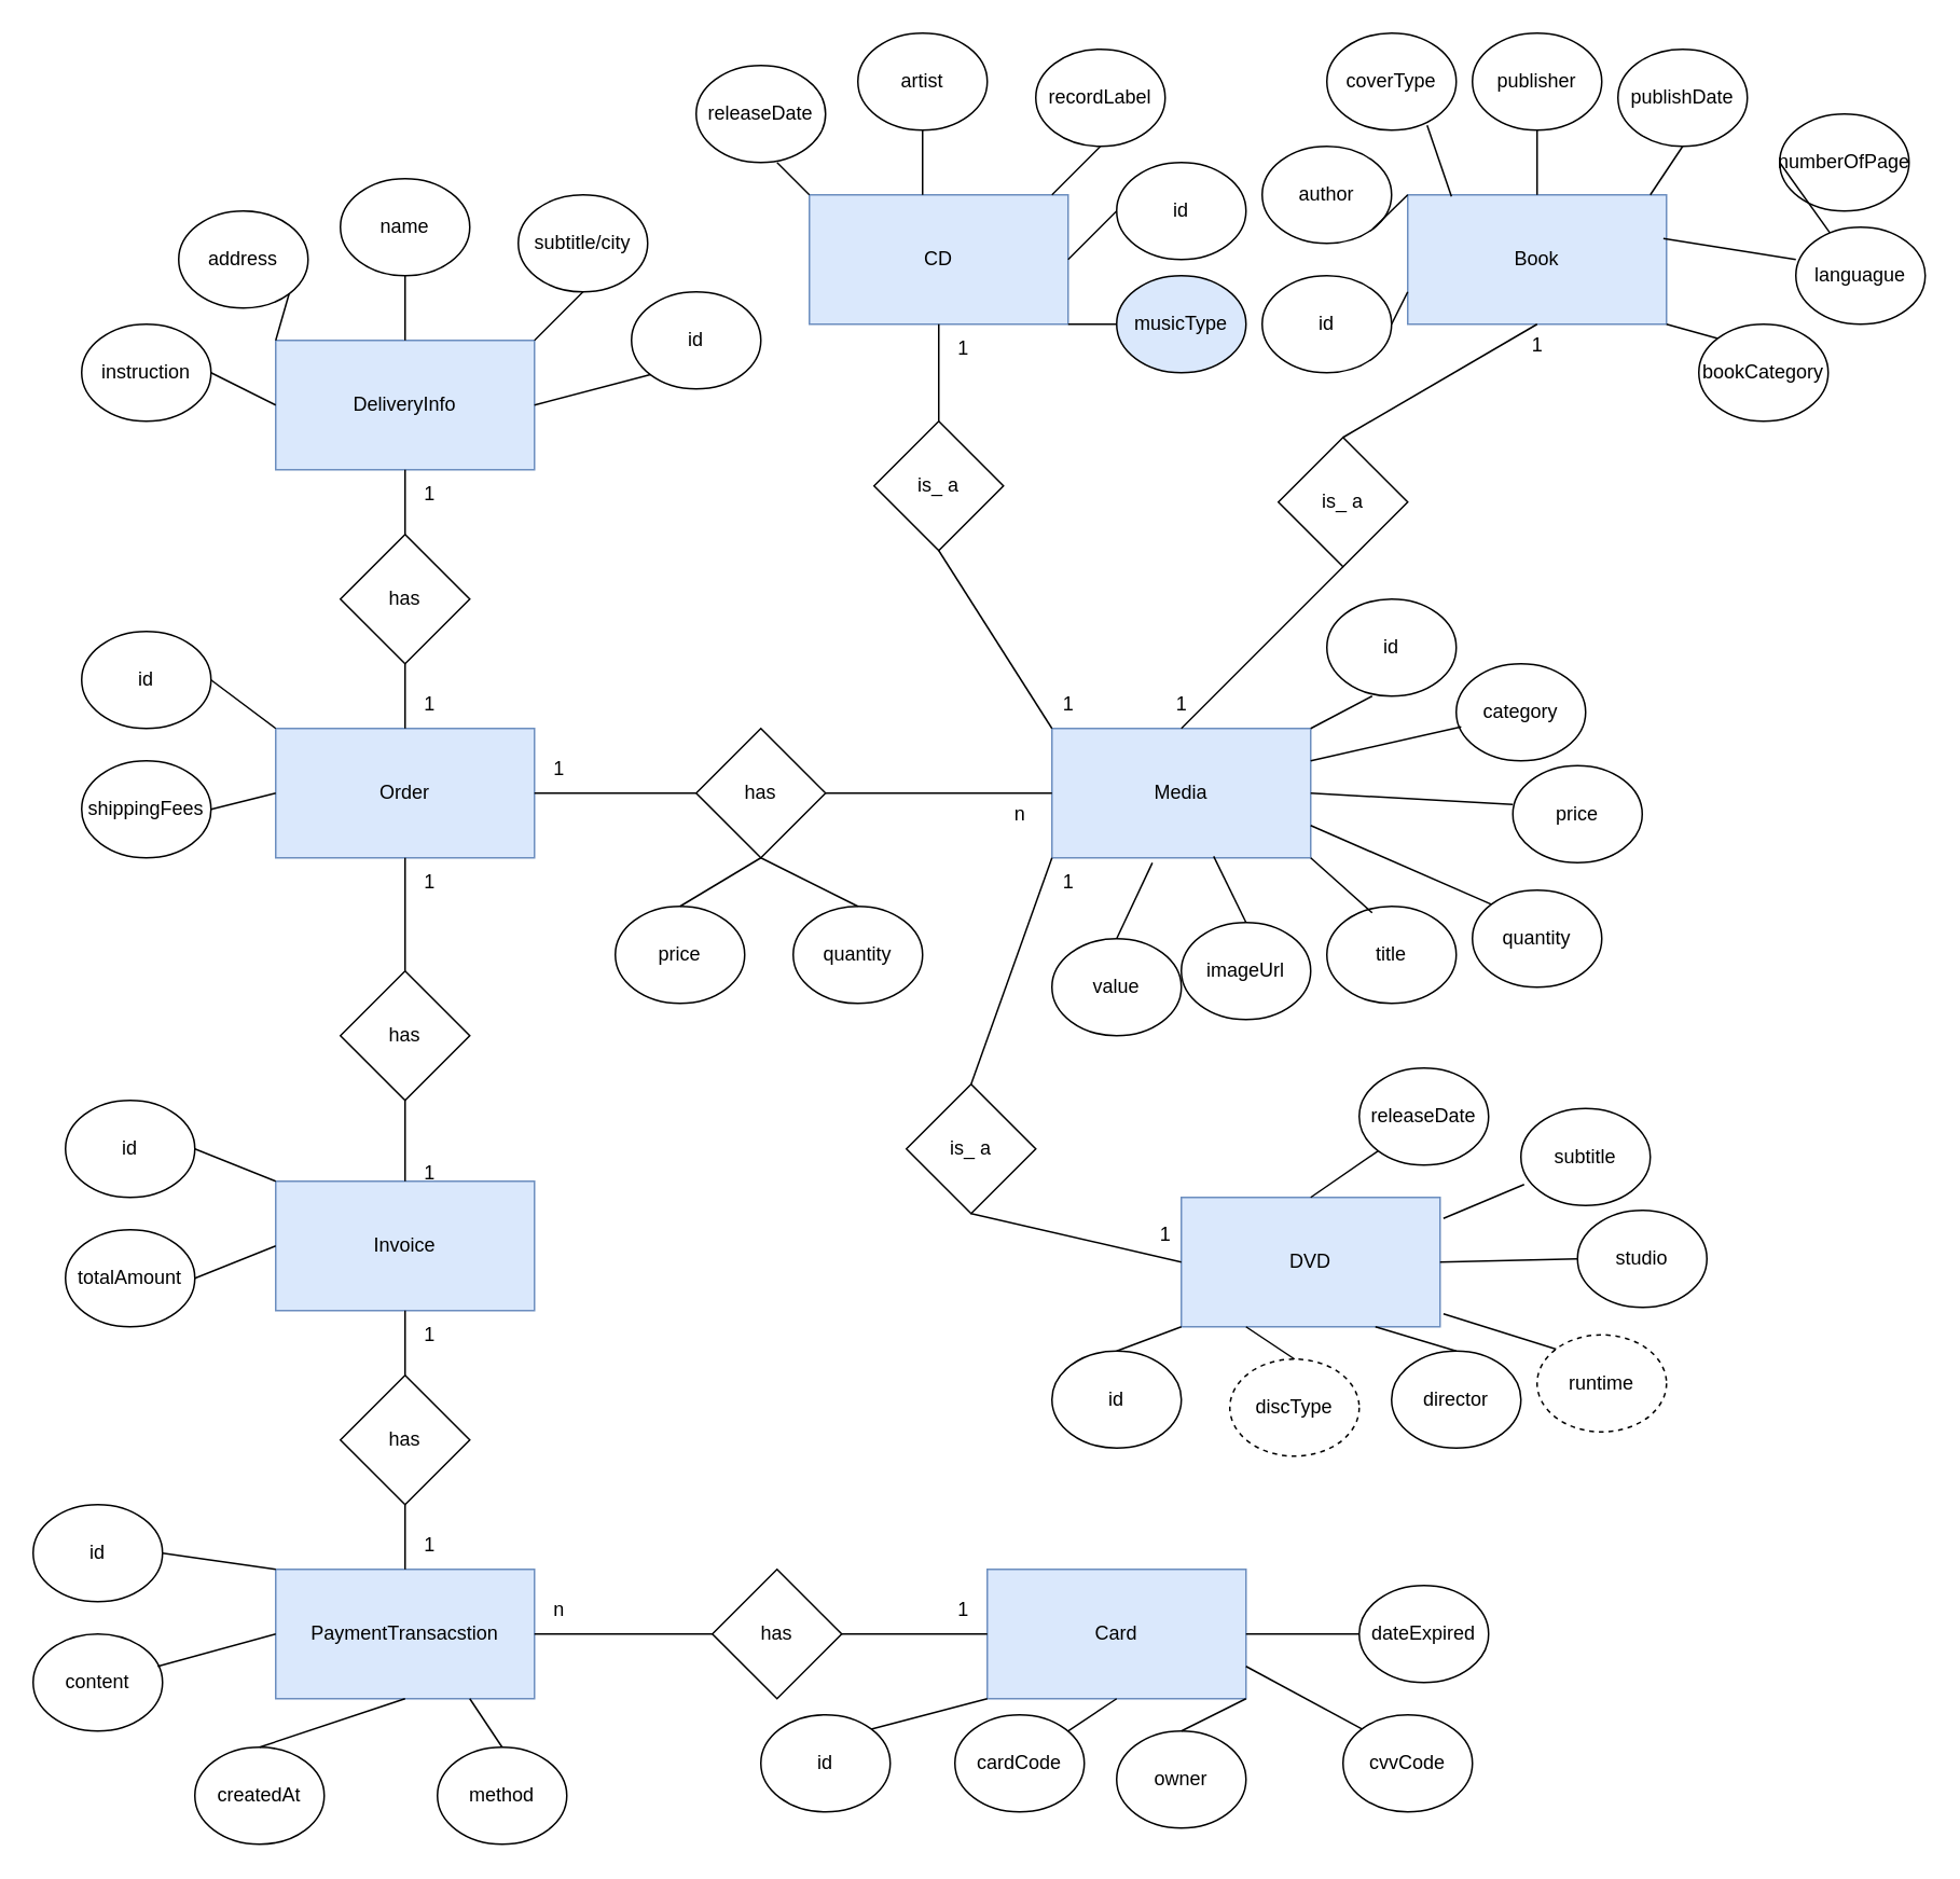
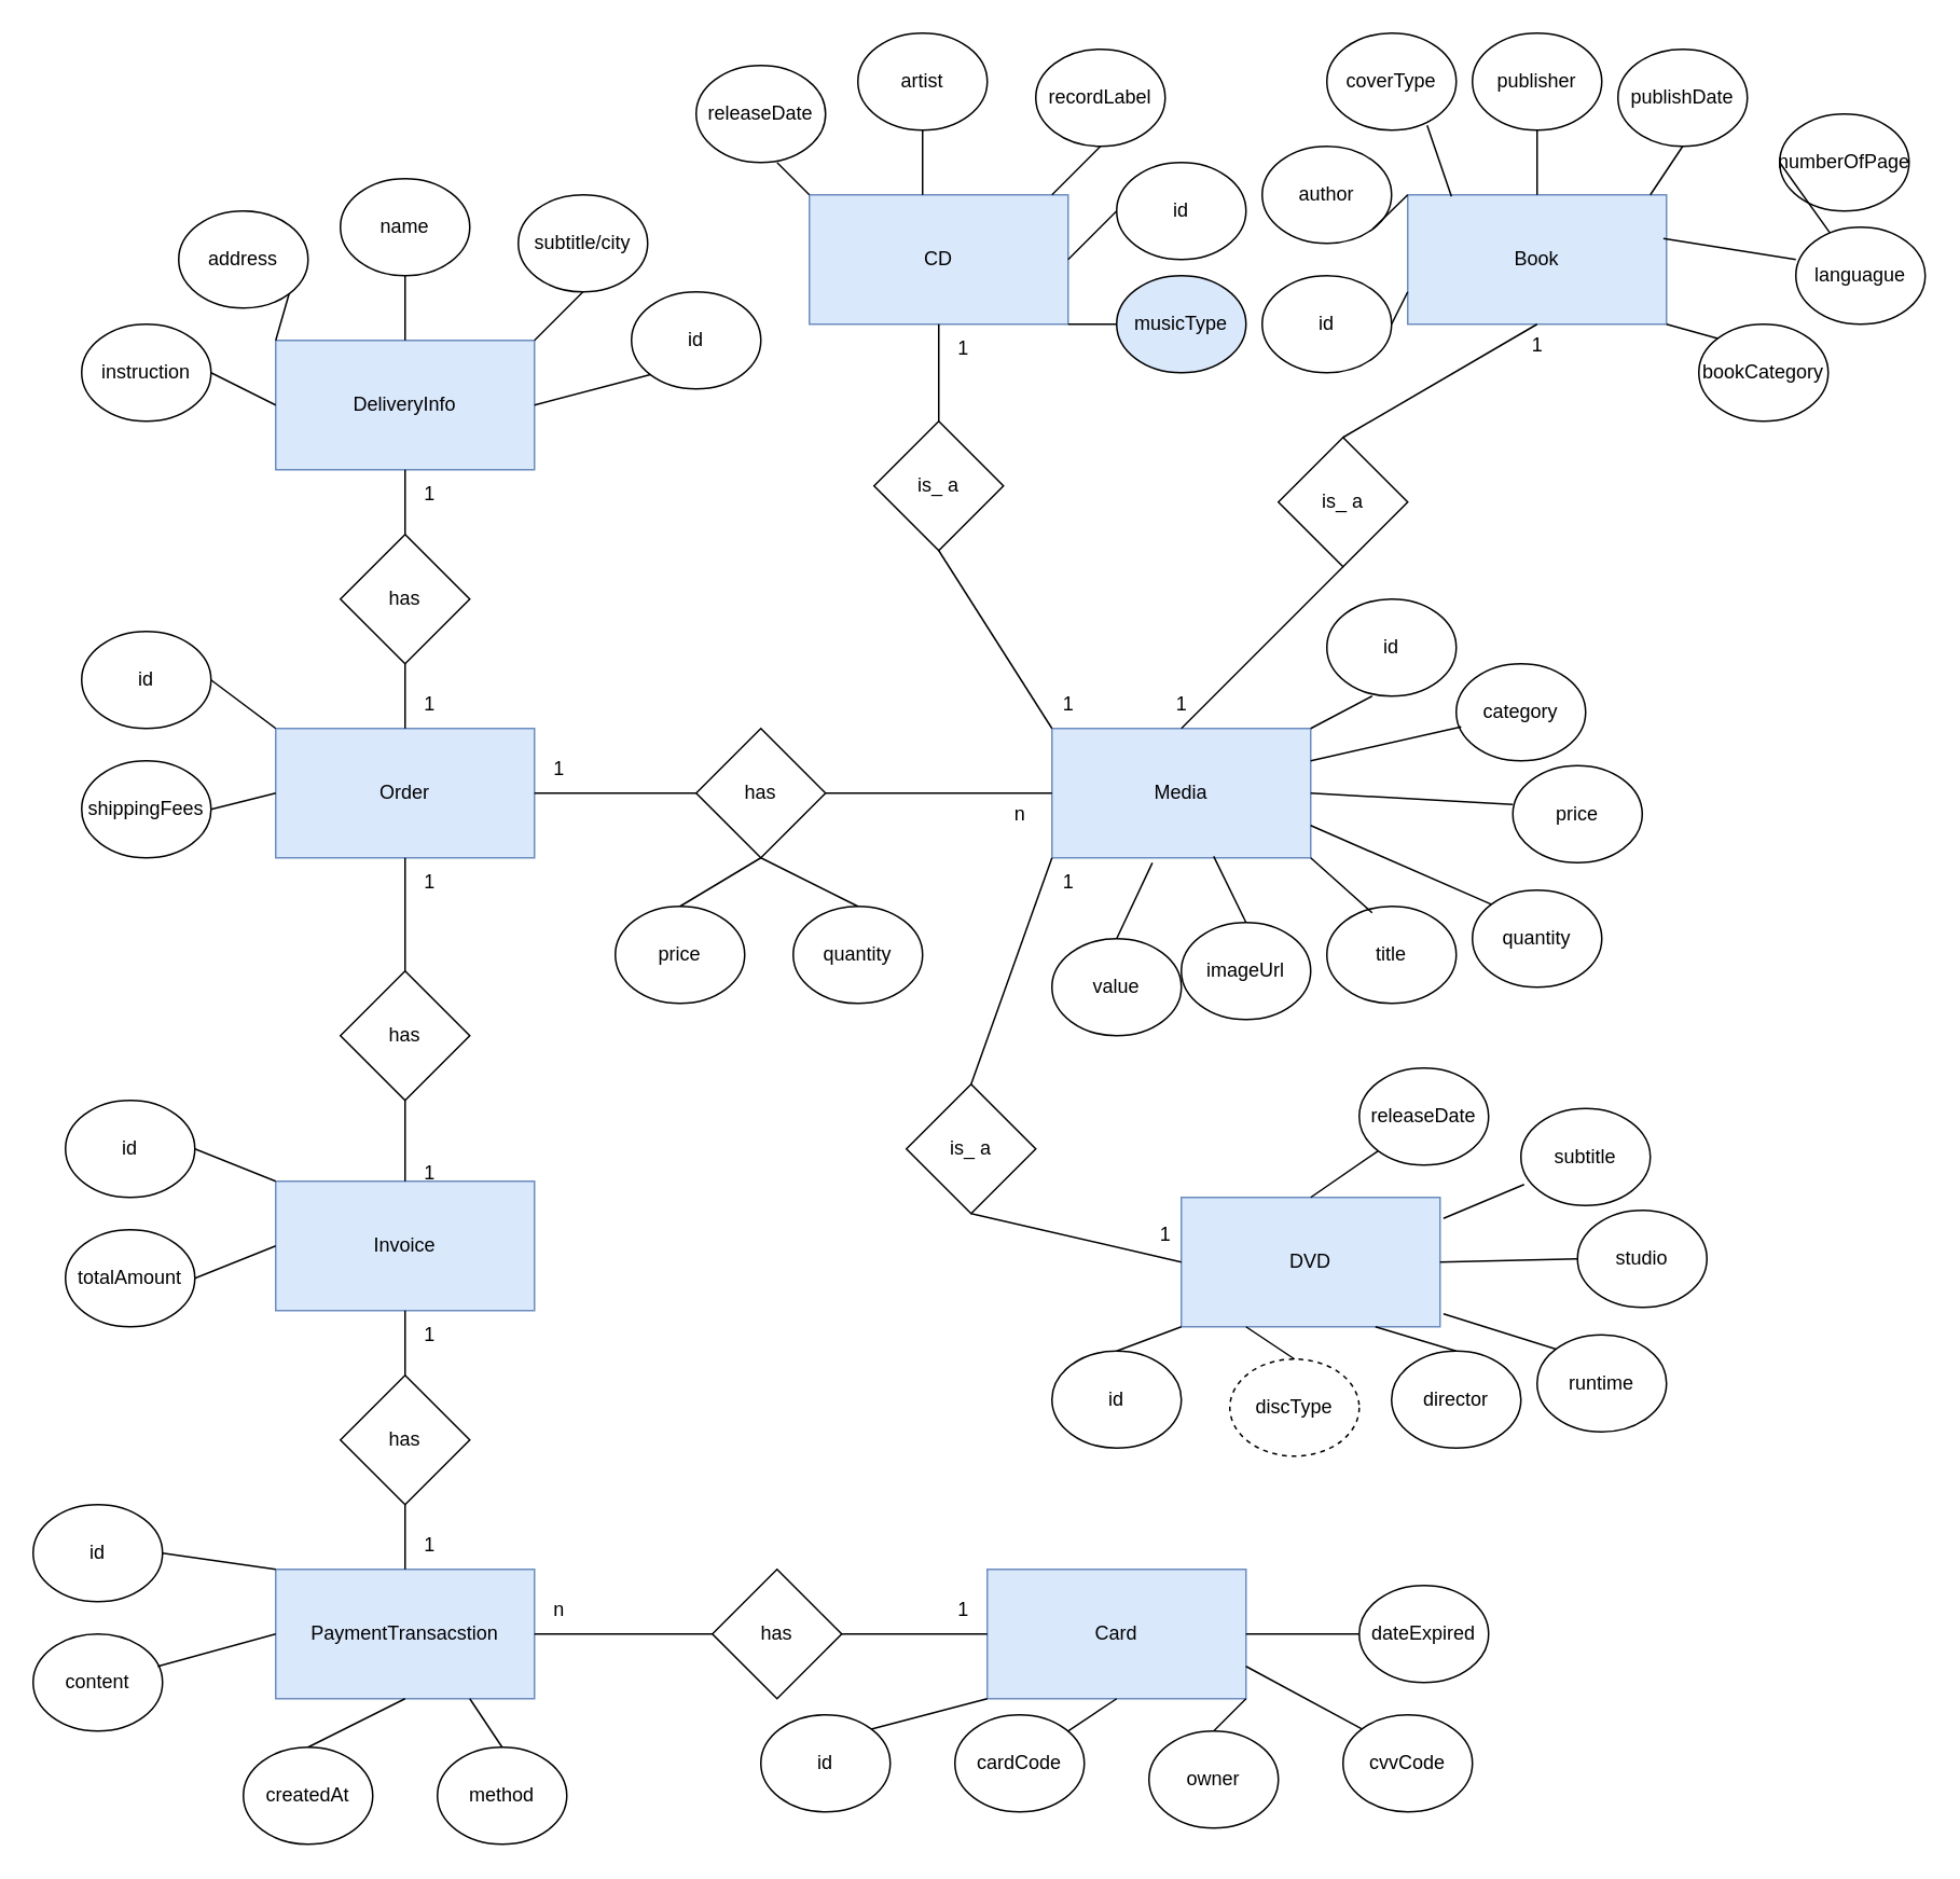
- <mxCell id="132" value="runtime" style="ellipse;whiteSpace=wrap;html=1;dashed=1;" vertex="1" parent="1"><mxGeometry x="950" y="825" width="80" height="60" as="geometry" /></mxCell>
+ <mxCell id="132" value="runtime" style="ellipse;whiteSpace=wrap;html=1;" vertex="1" parent="1"><mxGeometry x="950" y="825" width="80" height="60" as="geometry" /></mxCell>
- <mxCell id="53" value="owner" style="ellipse;whiteSpace=wrap;html=1;" vertex="1" parent="1"><mxGeometry x="690" y="1070" width="80" height="60" as="geometry" /></mxCell>
+ <mxCell id="53" value="owner" style="ellipse;whiteSpace=wrap;html=1;" vertex="1" parent="1"><mxGeometry x="710" y="1070" width="80" height="60" as="geometry" /></mxCell>
- <mxCell id="41" value="createdAt" style="ellipse;whiteSpace=wrap;html=1;" vertex="1" parent="1"><mxGeometry x="120" y="1080" width="80" height="60" as="geometry" /></mxCell>
+ <mxCell id="41" value="createdAt" style="ellipse;whiteSpace=wrap;html=1;" vertex="1" parent="1"><mxGeometry x="150" y="1080" width="80" height="60" as="geometry" /></mxCell>
